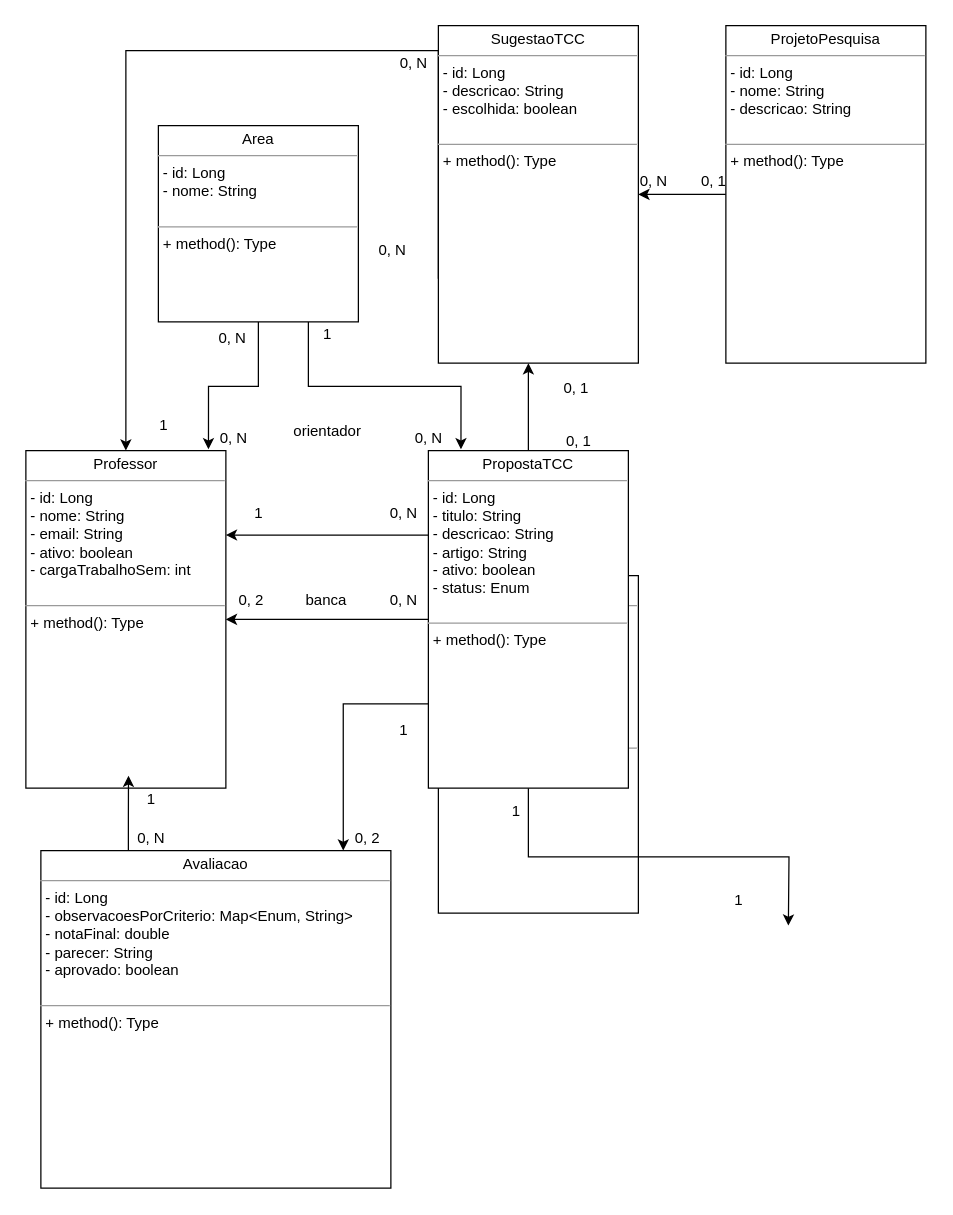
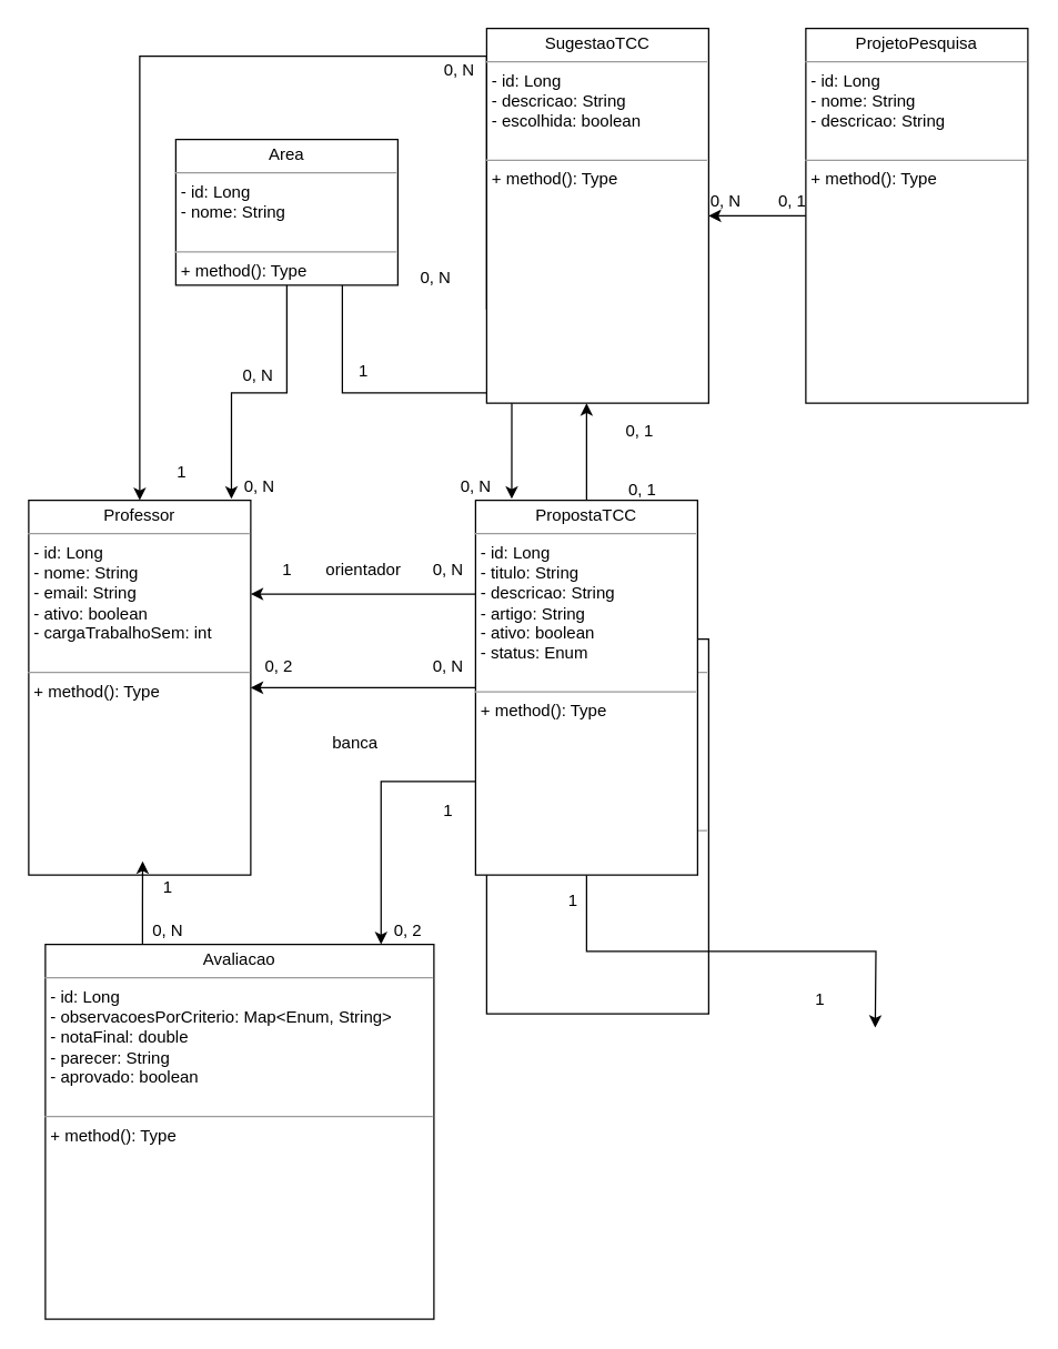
- <mxCell id="6" value="&lt;p style=&quot;margin: 0px ; margin-top: 4px ; text-align: center&quot;&gt;Area&lt;/p&gt;&lt;hr size=&quot;1&quot;&gt;&lt;p style=&quot;margin: 0px ; margin-left: 4px&quot;&gt;- id: Long&lt;/p&gt;&lt;p style=&quot;margin: 0px ; margin-left: 4px&quot;&gt;- nome: String&lt;/p&gt;&lt;p style=&quot;margin: 0px ; margin-left: 4px&quot;&gt;&lt;br&gt;&lt;/p&gt;&lt;hr size=&quot;1&quot;&gt;&lt;p style=&quot;margin: 0px ; margin-left: 4px&quot;&gt;+ method(): Type&lt;/p&gt;" style="verticalAlign=top;align=left;overflow=fill;fontSize=12;fontFamily=Helvetica;html=1;" vertex="1" parent="1"><mxGeometry x="126" y="100" width="160" height="157" as="geometry" /></mxCell>
+ <mxCell id="6" value="&lt;p style=&quot;margin: 0px ; margin-top: 4px ; text-align: center&quot;&gt;Area&lt;/p&gt;&lt;hr size=&quot;1&quot;&gt;&lt;p style=&quot;margin: 0px ; margin-left: 4px&quot;&gt;- id: Long&lt;/p&gt;&lt;p style=&quot;margin: 0px ; margin-left: 4px&quot;&gt;- nome: String&lt;/p&gt;&lt;p style=&quot;margin: 0px ; margin-left: 4px&quot;&gt;&lt;br&gt;&lt;/p&gt;&lt;hr size=&quot;1&quot;&gt;&lt;p style=&quot;margin: 0px ; margin-left: 4px&quot;&gt;+ method(): Type&lt;/p&gt;" style="verticalAlign=top;align=left;overflow=fill;fontSize=12;fontFamily=Helvetica;html=1;" vertex="1" parent="1"><mxGeometry x="126" y="100" width="160" height="105" as="geometry" /></mxCell>
- <mxCell id="21" value="orientador" style="text;html=1;align=center;verticalAlign=middle;resizable=0;points=[];;autosize=1;" vertex="1" parent="1"><mxGeometry x="226" y="335" width="70" height="20" as="geometry" /></mxCell>
+ <mxCell id="21" value="orientador" style="text;html=1;align=center;verticalAlign=middle;resizable=0;points=[];;autosize=1;" vertex="1" parent="1"><mxGeometry x="226" y="400" width="70" height="20" as="geometry" /></mxCell>
- <mxCell id="24" value="banca" style="text;html=1;align=center;verticalAlign=middle;resizable=0;points=[];;autosize=1;" vertex="1" parent="1"><mxGeometry x="235" y="470" width="50" height="20" as="geometry" /></mxCell>
+ <mxCell id="24" value="banca" style="text;html=1;align=center;verticalAlign=middle;resizable=0;points=[];;autosize=1;" vertex="1" parent="1"><mxGeometry x="230" y="525" width="50" height="20" as="geometry" /></mxCell>
